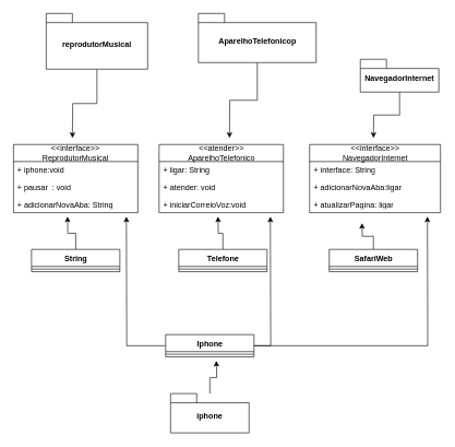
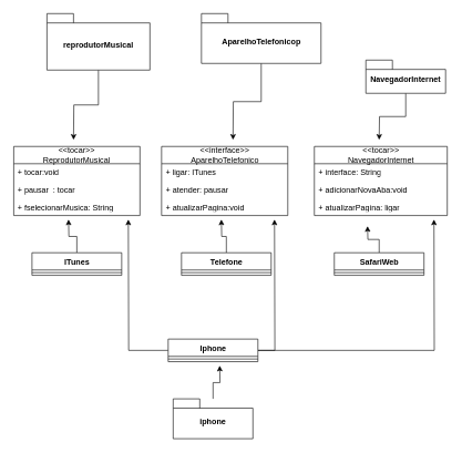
- <mxCell id="2" value="&lt;div&gt;&amp;lt;&amp;lt;interface&amp;gt;&amp;gt;&lt;/div&gt;ReprodutorMusical" style="swimlane;fontStyle=0;childLayout=stackLayout;horizontal=1;startSize=26;fillColor=none;horizontalStack=0;resizeParent=1;resizeParentMax=0;resizeLast=0;collapsible=1;marginBottom=0;whiteSpace=wrap;html=1;" vertex="1" parent="1"><mxGeometry x="20" y="220" width="190" height="104" as="geometry" /></mxCell>
+ <mxCell id="2" value="&lt;div&gt;&amp;lt;&amp;lt;tocar&amp;gt;&amp;gt;&lt;/div&gt;ReprodutorMusical" style="swimlane;fontStyle=0;childLayout=stackLayout;horizontal=1;startSize=26;fillColor=none;horizontalStack=0;resizeParent=1;resizeParentMax=0;resizeLast=0;collapsible=1;marginBottom=0;whiteSpace=wrap;html=1;" vertex="1" parent="1"><mxGeometry x="20" y="220" width="190" height="104" as="geometry" /></mxCell>
- <mxCell id="6" value="&amp;lt;&amp;lt;atender&amp;gt;&amp;gt;&lt;div&gt;AparelhoTelefonico&lt;/div&gt;" style="swimlane;fontStyle=0;childLayout=stackLayout;horizontal=1;startSize=26;fillColor=none;horizontalStack=0;resizeParent=1;resizeParentMax=0;resizeLast=0;collapsible=1;marginBottom=0;whiteSpace=wrap;html=1;" vertex="1" parent="1"><mxGeometry x="242.5" y="220" width="190" height="104" as="geometry" /></mxCell>
+ <mxCell id="6" value="&amp;lt;&amp;lt;interface&amp;gt;&amp;gt;&lt;div&gt;AparelhoTelefonico&lt;/div&gt;" style="swimlane;fontStyle=0;childLayout=stackLayout;horizontal=1;startSize=26;fillColor=none;horizontalStack=0;resizeParent=1;resizeParentMax=0;resizeLast=0;collapsible=1;marginBottom=0;whiteSpace=wrap;html=1;" vertex="1" parent="1"><mxGeometry x="242.5" y="220" width="190" height="104" as="geometry" /></mxCell>
- <mxCell id="10" value="&amp;lt;&amp;lt;interface&amp;gt;&amp;gt;&lt;div&gt;NavegadorInternet&lt;/div&gt;" style="swimlane;fontStyle=0;childLayout=stackLayout;horizontal=1;startSize=26;fillColor=none;horizontalStack=0;resizeParent=1;resizeParentMax=0;resizeLast=0;collapsible=1;marginBottom=0;whiteSpace=wrap;html=1;" vertex="1" parent="1"><mxGeometry x="472.5" y="220" width="200" height="104" as="geometry" /></mxCell>
+ <mxCell id="10" value="&amp;lt;&amp;lt;tocar&amp;gt;&amp;gt;&lt;div&gt;NavegadorInternet&lt;/div&gt;" style="swimlane;fontStyle=0;childLayout=stackLayout;horizontal=1;startSize=26;fillColor=none;horizontalStack=0;resizeParent=1;resizeParentMax=0;resizeLast=0;collapsible=1;marginBottom=0;whiteSpace=wrap;html=1;" vertex="1" parent="1"><mxGeometry x="472.5" y="220" width="200" height="104" as="geometry" /></mxCell>
- <mxCell id="3" value="+ iphone:void" style="text;strokeColor=none;fillColor=none;align=left;verticalAlign=top;spacingLeft=4;spacingRight=4;overflow=hidden;rotatable=0;points=[[0,0.5],[1,0.5]];portConstraint=eastwest;whiteSpace=wrap;html=1;" vertex="1" parent="2"><mxGeometry y="26" width="190" height="26" as="geometry" /></mxCell>
+ <mxCell id="3" value="+ tocar:void" style="text;strokeColor=none;fillColor=none;align=left;verticalAlign=top;spacingLeft=4;spacingRight=4;overflow=hidden;rotatable=0;points=[[0,0.5],[1,0.5]];portConstraint=eastwest;whiteSpace=wrap;html=1;" vertex="1" parent="2"><mxGeometry y="26" width="190" height="26" as="geometry" /></mxCell>
- <mxCell id="7" value="+ ligar: String" style="text;strokeColor=none;fillColor=none;align=left;verticalAlign=top;spacingLeft=4;spacingRight=4;overflow=hidden;rotatable=0;points=[[0,0.5],[1,0.5]];portConstraint=eastwest;whiteSpace=wrap;html=1;" vertex="1" parent="6"><mxGeometry y="26" width="190" height="26" as="geometry" /></mxCell>
+ <mxCell id="7" value="+ ligar: ITunes" style="text;strokeColor=none;fillColor=none;align=left;verticalAlign=top;spacingLeft=4;spacingRight=4;overflow=hidden;rotatable=0;points=[[0,0.5],[1,0.5]];portConstraint=eastwest;whiteSpace=wrap;html=1;" vertex="1" parent="6"><mxGeometry y="26" width="190" height="26" as="geometry" /></mxCell>
- <mxCell id="4" value="+ pausar&lt;span style=&quot;white-space: pre;&quot;&gt;&#09;&lt;/span&gt;: void" style="text;strokeColor=none;fillColor=none;align=left;verticalAlign=top;spacingLeft=4;spacingRight=4;overflow=hidden;rotatable=0;points=[[0,0.5],[1,0.5]];portConstraint=eastwest;whiteSpace=wrap;html=1;" vertex="1" parent="2"><mxGeometry y="52" width="190" height="26" as="geometry" /></mxCell>
+ <mxCell id="4" value="+ pausar&lt;span style=&quot;white-space: pre;&quot;&gt;&#09;&lt;/span&gt;: tocar" style="text;strokeColor=none;fillColor=none;align=left;verticalAlign=top;spacingLeft=4;spacingRight=4;overflow=hidden;rotatable=0;points=[[0,0.5],[1,0.5]];portConstraint=eastwest;whiteSpace=wrap;html=1;" vertex="1" parent="2"><mxGeometry y="52" width="190" height="26" as="geometry" /></mxCell>
- <mxCell id="8" value="+ atender: void" style="text;strokeColor=none;fillColor=none;align=left;verticalAlign=top;spacingLeft=4;spacingRight=4;overflow=hidden;rotatable=0;points=[[0,0.5],[1,0.5]];portConstraint=eastwest;whiteSpace=wrap;html=1;" vertex="1" parent="6"><mxGeometry y="52" width="190" height="26" as="geometry" /></mxCell>
+ <mxCell id="8" value="+ atender: pausar" style="text;strokeColor=none;fillColor=none;align=left;verticalAlign=top;spacingLeft=4;spacingRight=4;overflow=hidden;rotatable=0;points=[[0,0.5],[1,0.5]];portConstraint=eastwest;whiteSpace=wrap;html=1;" vertex="1" parent="6"><mxGeometry y="52" width="190" height="26" as="geometry" /></mxCell>
- <mxCell id="12" value="+ adicionarNovaAba:ligar&amp;nbsp;" style="text;strokeColor=none;fillColor=none;align=left;verticalAlign=top;spacingLeft=4;spacingRight=4;overflow=hidden;rotatable=0;points=[[0,0.5],[1,0.5]];portConstraint=eastwest;whiteSpace=wrap;html=1;" vertex="1" parent="10"><mxGeometry y="52" width="200" height="26" as="geometry" /></mxCell>
+ <mxCell id="12" value="+ adicionarNovaAba:void&amp;nbsp;" style="text;strokeColor=none;fillColor=none;align=left;verticalAlign=top;spacingLeft=4;spacingRight=4;overflow=hidden;rotatable=0;points=[[0,0.5],[1,0.5]];portConstraint=eastwest;whiteSpace=wrap;html=1;" vertex="1" parent="10"><mxGeometry y="52" width="200" height="26" as="geometry" /></mxCell>
- <mxCell id="5" value="+ adicionarNovaAba: String" style="text;strokeColor=none;fillColor=none;align=left;verticalAlign=top;spacingLeft=4;spacingRight=4;overflow=hidden;rotatable=0;points=[[0,0.5],[1,0.5]];portConstraint=eastwest;whiteSpace=wrap;html=1;" vertex="1" parent="2"><mxGeometry y="78" width="190" height="26" as="geometry" /></mxCell>
+ <mxCell id="5" value="+ fselecionarMusica: String" style="text;strokeColor=none;fillColor=none;align=left;verticalAlign=top;spacingLeft=4;spacingRight=4;overflow=hidden;rotatable=0;points=[[0,0.5],[1,0.5]];portConstraint=eastwest;whiteSpace=wrap;html=1;" vertex="1" parent="2"><mxGeometry y="78" width="190" height="26" as="geometry" /></mxCell>
- <mxCell id="9" value="+ iniciarCorreioVoz:void" style="text;strokeColor=none;fillColor=none;align=left;verticalAlign=top;spacingLeft=4;spacingRight=4;overflow=hidden;rotatable=0;points=[[0,0.5],[1,0.5]];portConstraint=eastwest;whiteSpace=wrap;html=1;" vertex="1" parent="6"><mxGeometry y="78" width="190" height="26" as="geometry" /></mxCell>
+ <mxCell id="9" value="+ atualizarPagina:void" style="text;strokeColor=none;fillColor=none;align=left;verticalAlign=top;spacingLeft=4;spacingRight=4;overflow=hidden;rotatable=0;points=[[0,0.5],[1,0.5]];portConstraint=eastwest;whiteSpace=wrap;html=1;" vertex="1" parent="6"><mxGeometry y="78" width="190" height="26" as="geometry" /></mxCell>
- <mxCell id="15" value="String" style="swimlane;fontStyle=1;align=center;verticalAlign=top;childLayout=stackLayout;horizontal=1;startSize=26;horizontalStack=0;resizeParent=1;resizeParentMax=0;resizeLast=0;collapsible=1;marginBottom=0;whiteSpace=wrap;html=1;" vertex="1" parent="1"><mxGeometry x="47.5" y="380" width="135" height="34" as="geometry" /></mxCell>
+ <mxCell id="15" value="ITunes" style="swimlane;fontStyle=1;align=center;verticalAlign=top;childLayout=stackLayout;horizontal=1;startSize=26;horizontalStack=0;resizeParent=1;resizeParentMax=0;resizeLast=0;collapsible=1;marginBottom=0;whiteSpace=wrap;html=1;" vertex="1" parent="1"><mxGeometry x="47.5" y="380" width="135" height="34" as="geometry" /></mxCell>
